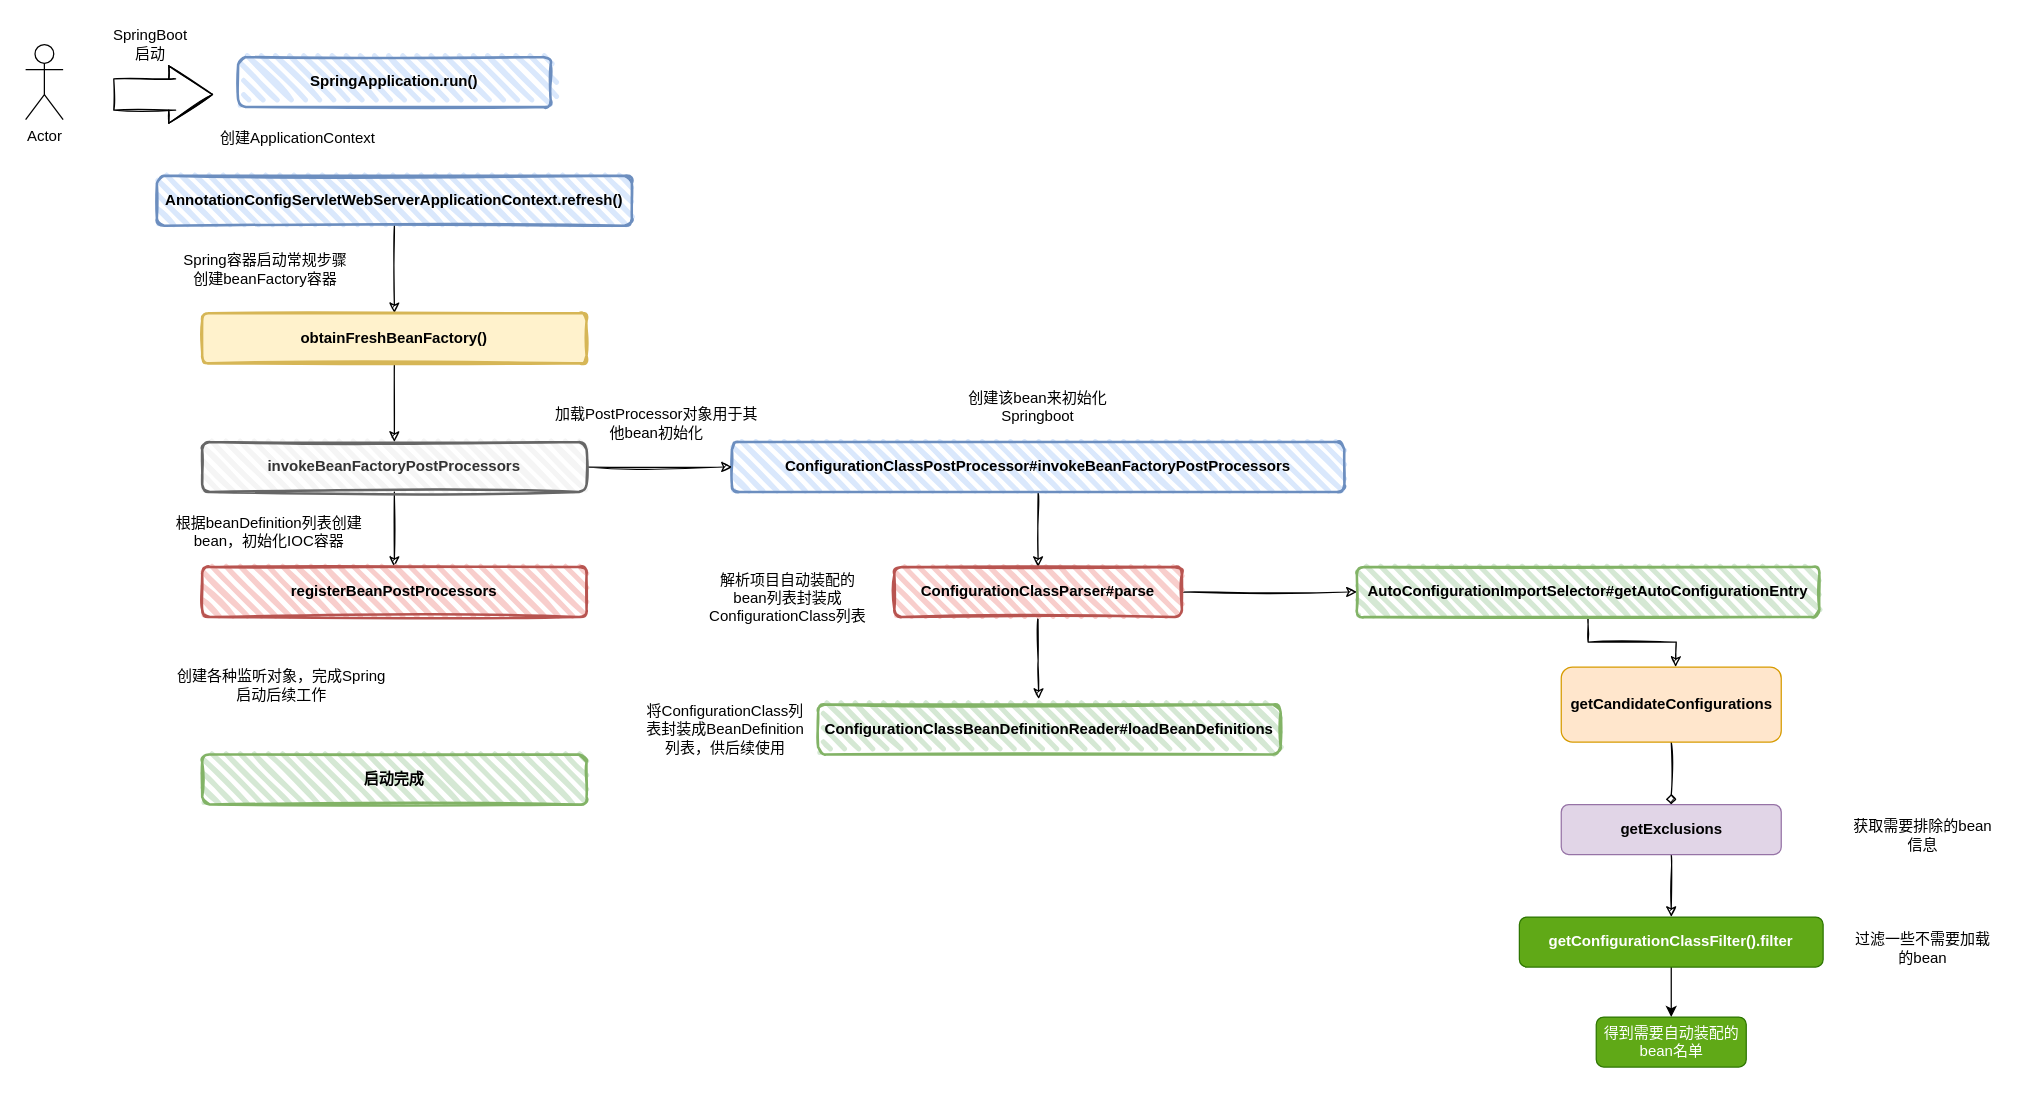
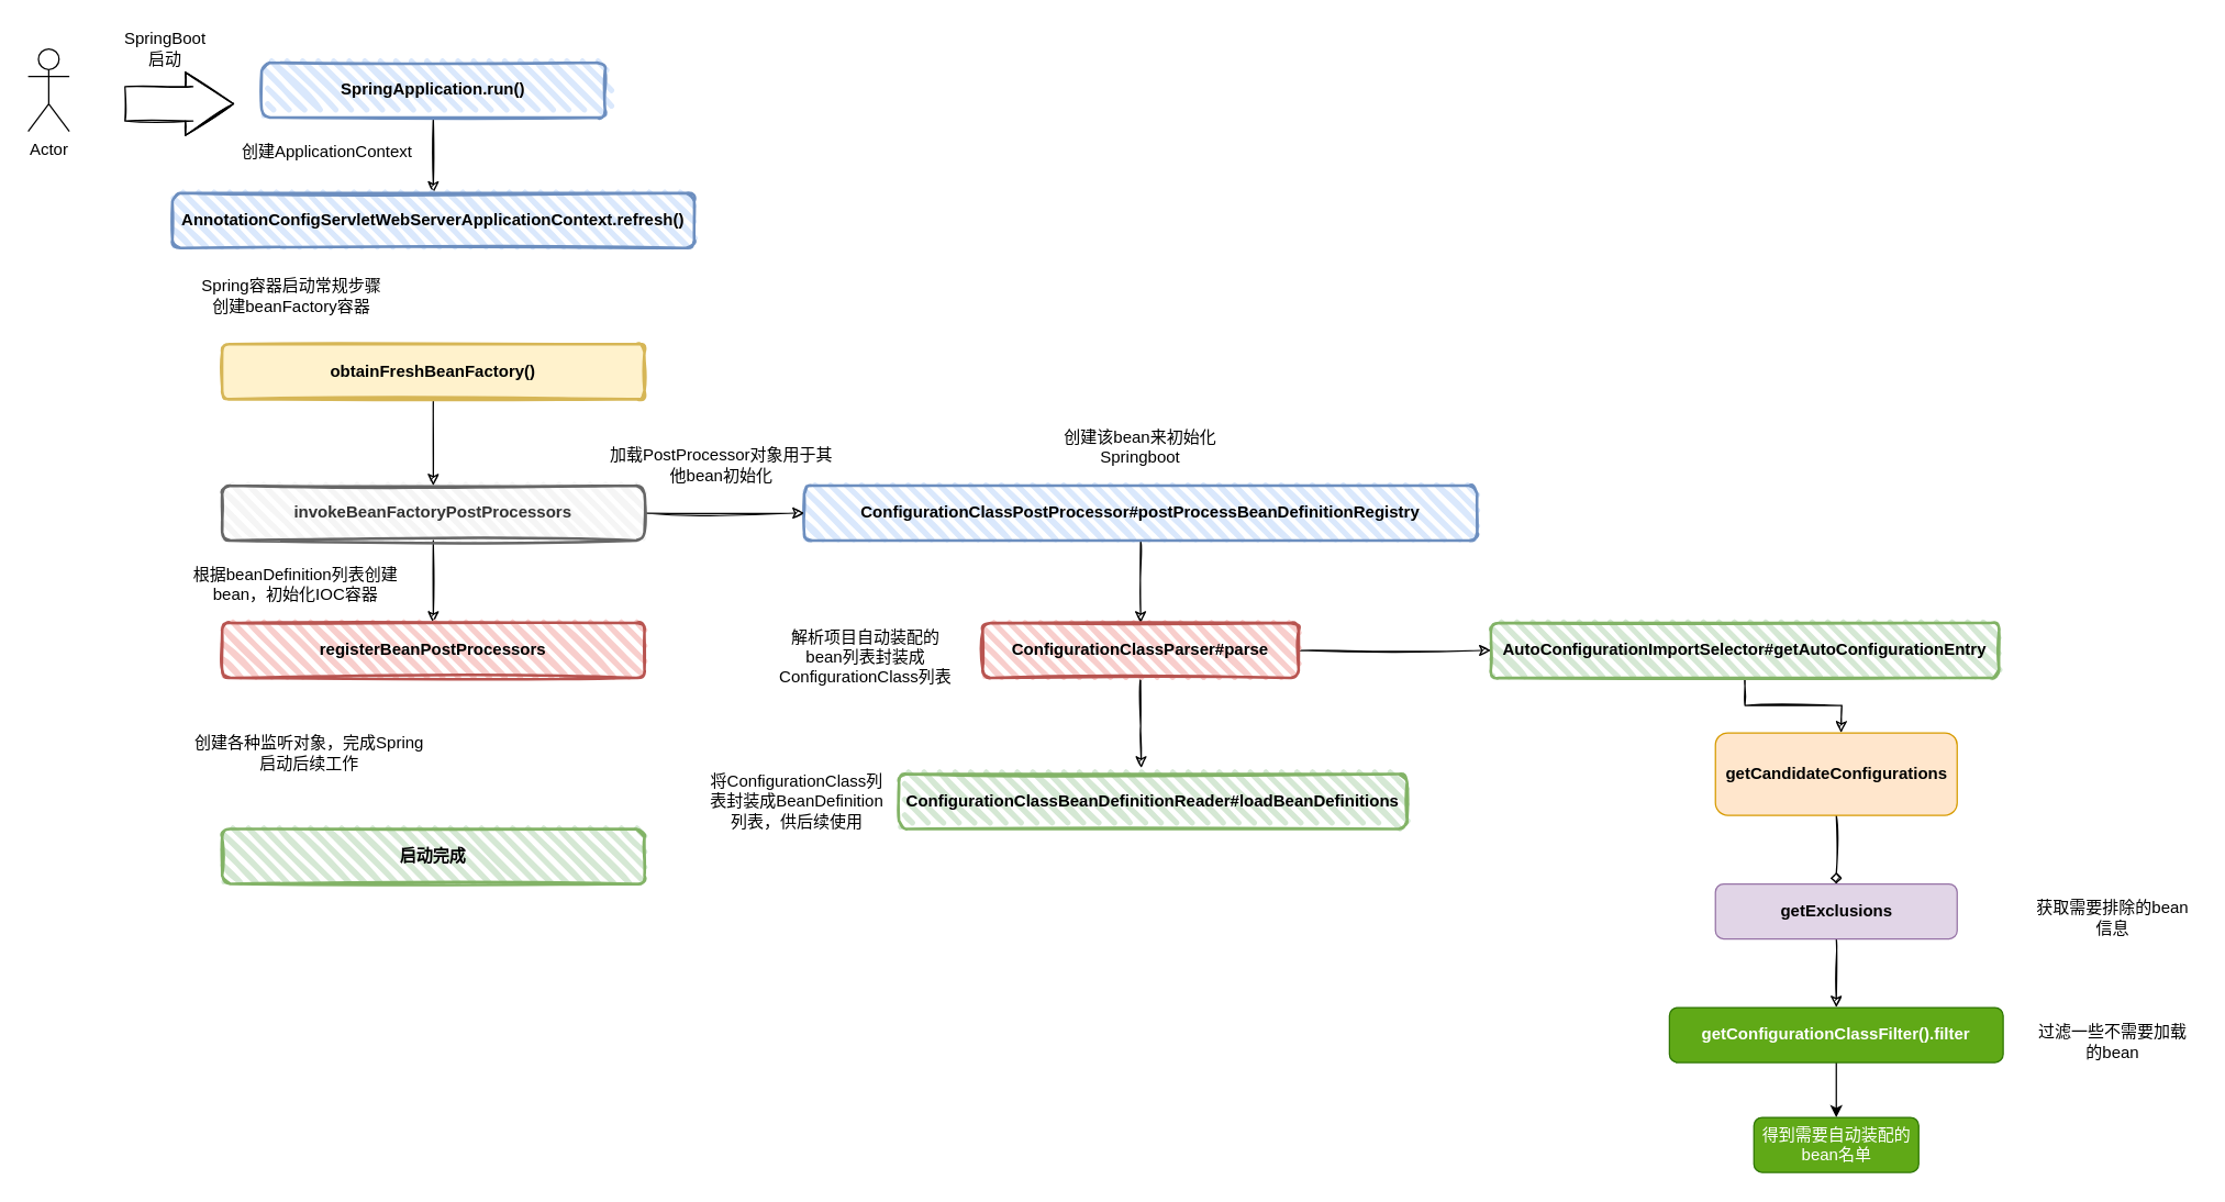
+ <mxCell id="11" style="edgeStyle=orthogonalEdgeStyle;rounded=0;sketch=1;orthogonalLoop=1;jettySize=auto;html=1;exitX=0.5;exitY=1;exitDx=0;exitDy=0;entryX=0.5;entryY=0;entryDx=0;entryDy=0;" edge="1" parent="1" source="12" target="29"><mxGeometry relative="1" as="geometry" /></mxCell>
- <mxCell id="28" style="edgeStyle=orthogonalEdgeStyle;rounded=0;sketch=1;orthogonalLoop=1;jettySize=auto;html=1;exitX=0.5;exitY=1;exitDx=0;exitDy=0;entryX=0.5;entryY=0;entryDx=0;entryDy=0;" edge="1" parent="1" source="29" target="37"><mxGeometry relative="1" as="geometry" /></mxCell>
- <mxCell id="3" value="&lt;b&gt;ConfigurationClassPostProcessor#&lt;/b&gt;&lt;b&gt;invokeBeanFactoryPostProcessors&lt;/b&gt;" style="rounded=1;whiteSpace=wrap;html=1;strokeWidth=2;fillWeight=4;hachureGap=8;hachureAngle=45;fillColor=#dae8fc;sketch=1;strokeColor=#6c8ebf;shadow=0;" parent="1" vertex="1"><mxGeometry x="585" y="353" width="490" height="40" as="geometry" /></mxCell>
+ <mxCell id="3" value="&lt;b&gt;ConfigurationClassPostProcessor#&lt;/b&gt;&lt;b&gt;postProcessBeanDefinitionRegistry&lt;/b&gt;" style="rounded=1;whiteSpace=wrap;html=1;strokeWidth=2;fillWeight=4;hachureGap=8;hachureAngle=45;fillColor=#dae8fc;sketch=1;strokeColor=#6c8ebf;shadow=0;" parent="1" vertex="1"><mxGeometry x="585" y="353" width="490" height="40" as="geometry" /></mxCell>
